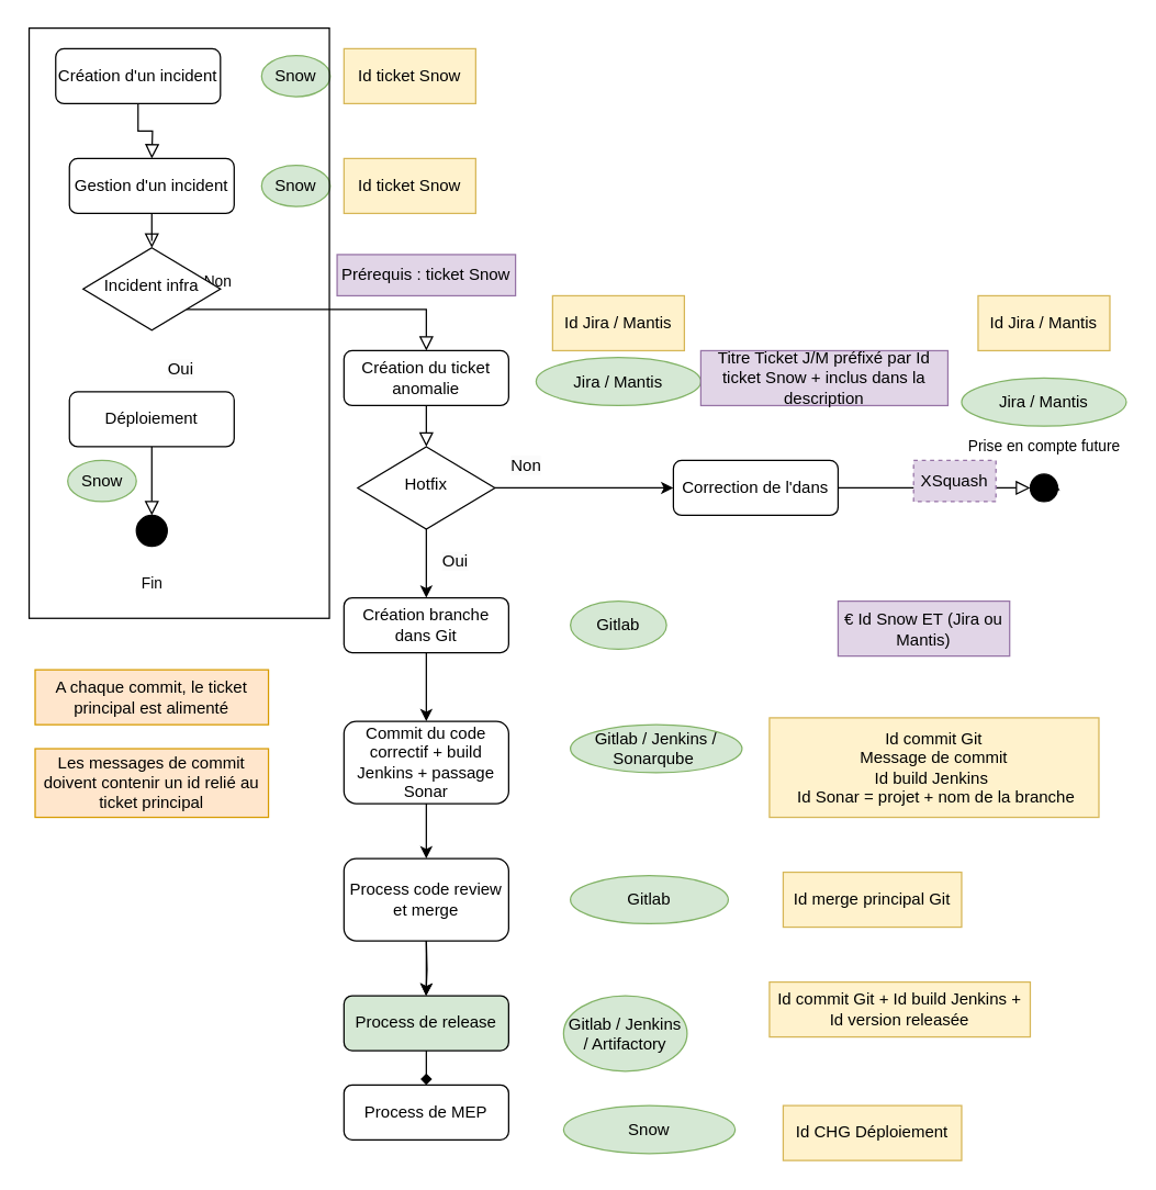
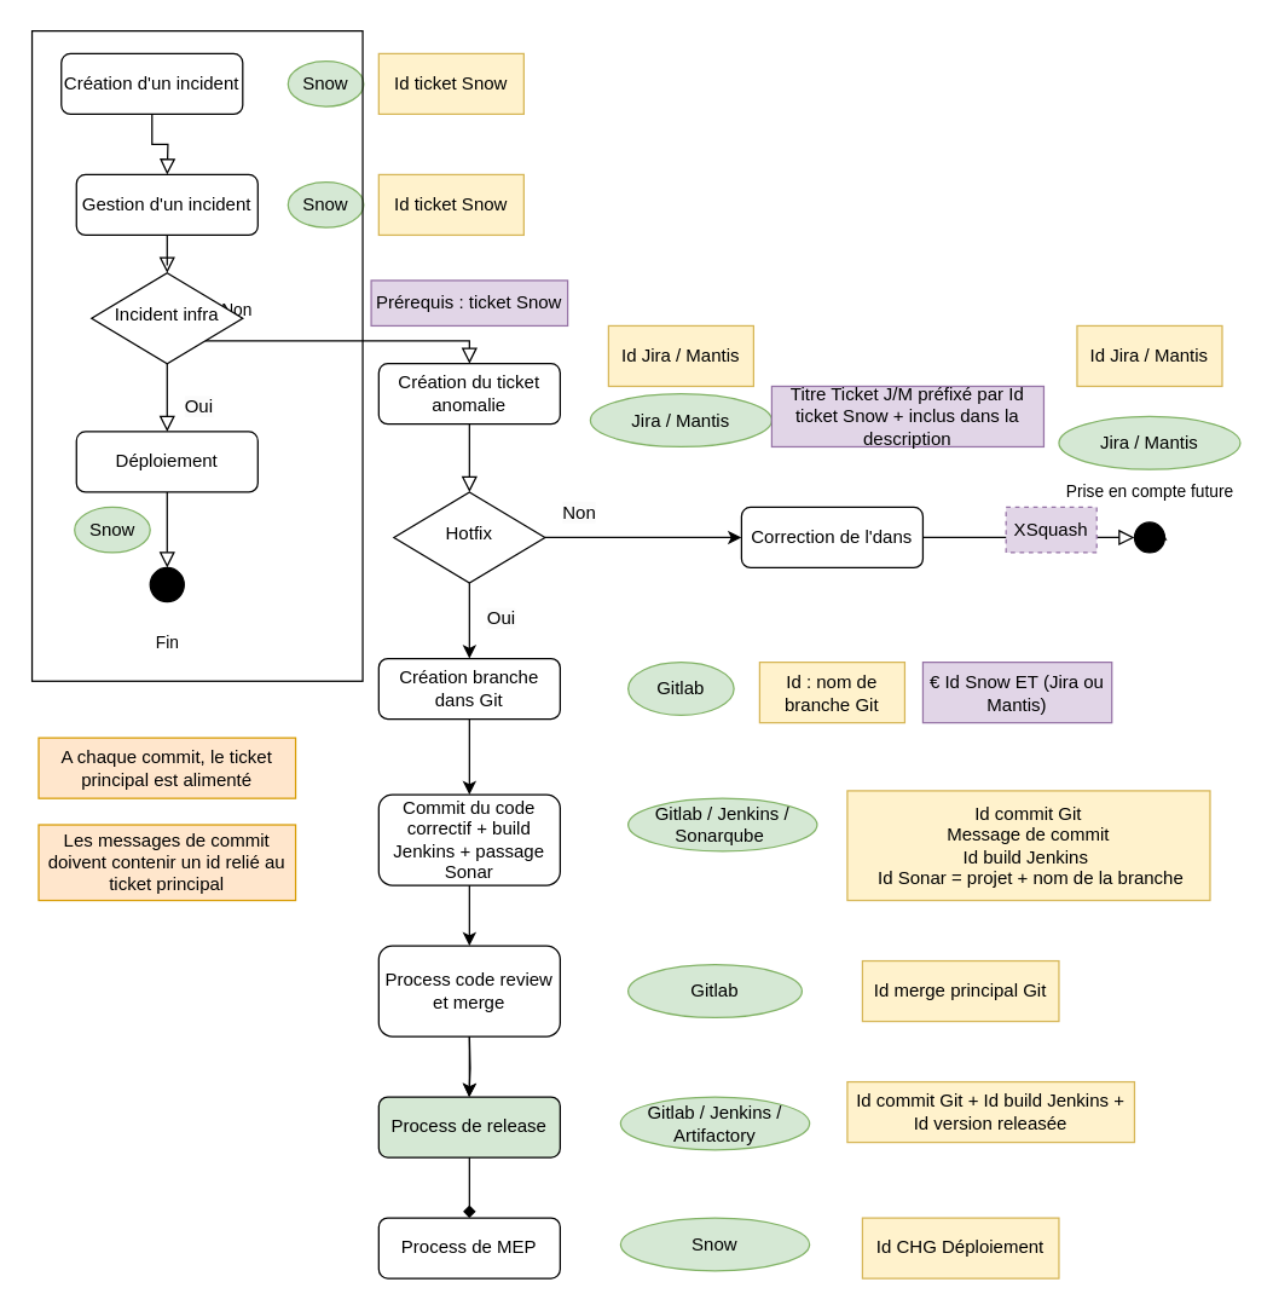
+ <mxCell id="4" value="" style="rounded=0;html=1;jettySize=auto;orthogonalLoop=1;fontSize=11;endArrow=block;endFill=0;endSize=8;strokeWidth=1;shadow=0;labelBackgroundColor=none;edgeStyle=orthogonalEdgeStyle;entryX=0.5;entryY=0;entryDx=0;entryDy=0;" parent="1" source="6" target="13" edge="1"><mxGeometry x="-1" y="10" relative="1" as="geometry"><mxPoint as="offset" /><mxPoint x="110" y="315" as="targetPoint" /></mxGeometry></mxCell>
- <mxCell id="7" value="Création du ticket anomalie" style="rounded=1;whiteSpace=wrap;html=1;fontSize=12;glass=0;strokeWidth=1;shadow=0;" parent="1" vertex="1"><mxGeometry x="250" y="255" width="120" height="40" as="geometry" /></mxCell>
+ <mxCell id="7" value="Création du ticket anomalie" style="rounded=1;whiteSpace=wrap;html=1;fontSize=12;glass=0;strokeWidth=1;shadow=0;" parent="1" vertex="1"><mxGeometry x="250" y="240" width="120" height="40" as="geometry" /></mxCell>
+ <mxCell id="48" value="Id : nom de branche&amp;nbsp;Git" style="rounded=0;whiteSpace=wrap;html=1;fillColor=#fff2cc;strokeColor=#d6b656;" parent="1" vertex="1"><mxGeometry x="502" y="437.5" width="96" height="40" as="geometry" /></mxCell>
- <mxCell id="40" value="Gitlab / Jenkins / Artifactory" style="ellipse;whiteSpace=wrap;html=1;fillColor=#d5e8d4;strokeColor=#82b366;" parent="1" vertex="1"><mxGeometry x="410" y="725" width="90" height="55" as="geometry" /></mxCell>
+ <mxCell id="40" value="Gitlab / Jenkins / Artifactory" style="ellipse;whiteSpace=wrap;html=1;fillColor=#d5e8d4;strokeColor=#82b366;" parent="1" vertex="1"><mxGeometry x="410" y="725" width="125" height="35" as="geometry" /></mxCell>
- <mxCell id="42" value="Process de MEP" style="rounded=1;whiteSpace=wrap;html=1;fontSize=12;glass=0;strokeWidth=1;shadow=0;" parent="1" vertex="1"><mxGeometry x="250" y="790" width="120" height="40" as="geometry" /></mxCell>
+ <mxCell id="42" value="Process de MEP" style="rounded=1;whiteSpace=wrap;html=1;fontSize=12;glass=0;strokeWidth=1;shadow=0;" parent="1" vertex="1"><mxGeometry x="250" y="805" width="120" height="40" as="geometry" /></mxCell>
